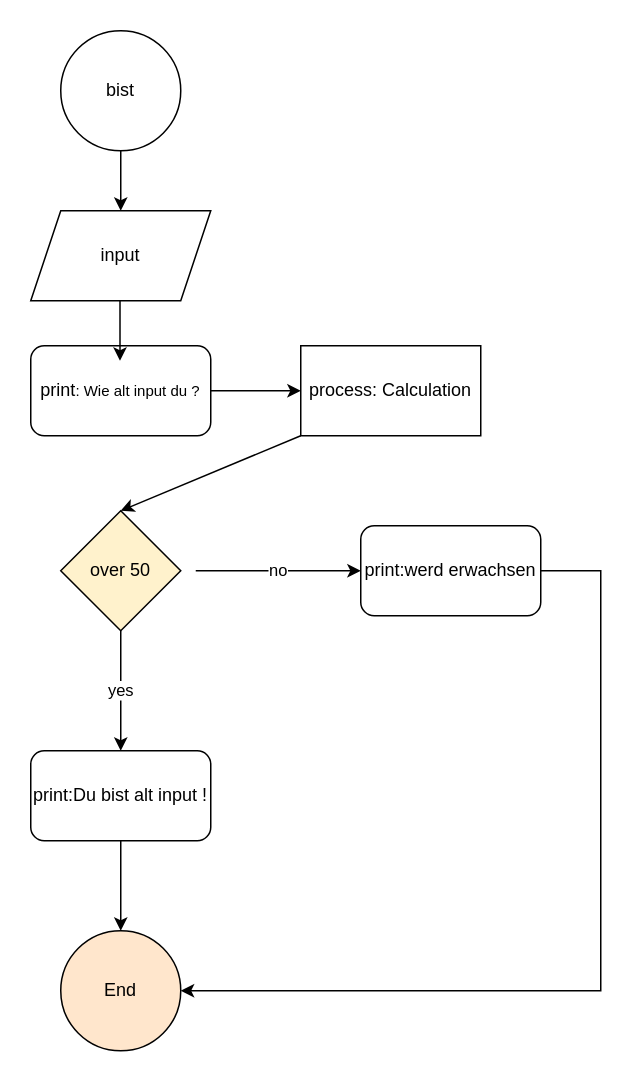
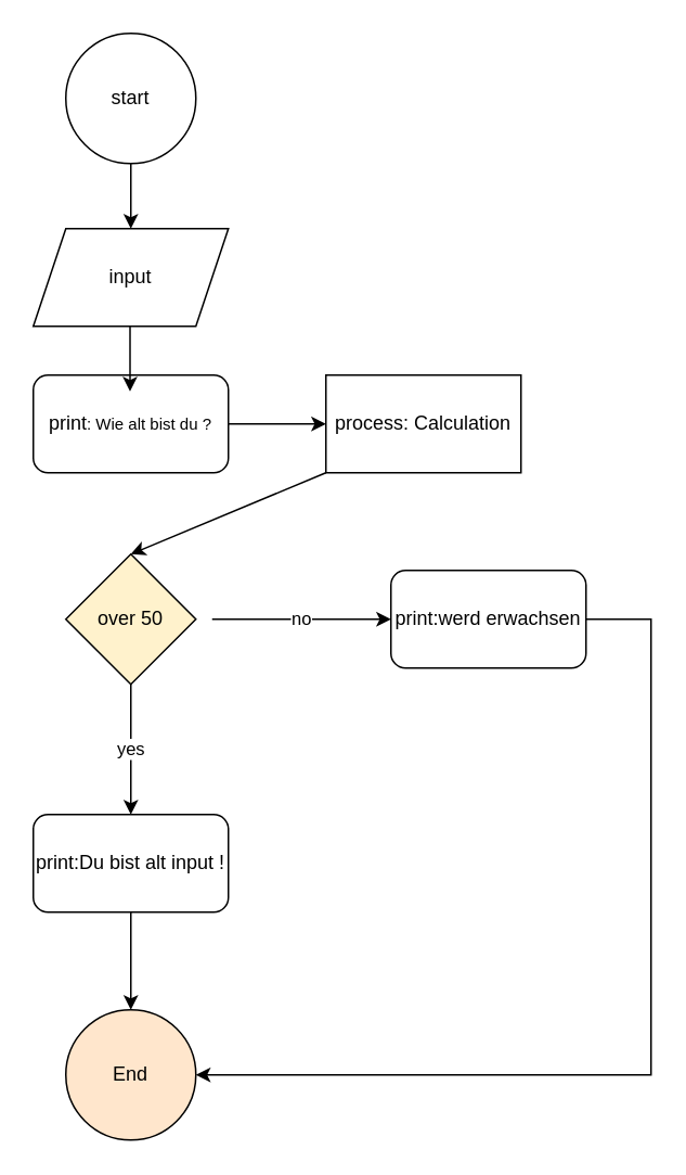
- <mxCell id="2" value="bist" style="ellipse;whiteSpace=wrap;html=1;aspect=fixed;" vertex="1" parent="1"><mxGeometry x="40" y="20" width="80" height="80" as="geometry" /></mxCell>
+ <mxCell id="2" value="start" style="ellipse;whiteSpace=wrap;html=1;aspect=fixed;" vertex="1" parent="1"><mxGeometry x="40" y="20" width="80" height="80" as="geometry" /></mxCell>
- <mxCell id="5" value="print&lt;span style=&quot;font-size: 10px;&quot;&gt;: Wie alt input du ?&lt;/span&gt;" style="rounded=1;whiteSpace=wrap;html=1;" vertex="1" parent="1"><mxGeometry x="20" y="230" width="120" height="60" as="geometry" /></mxCell>
+ <mxCell id="5" value="print&lt;span style=&quot;font-size: 10px;&quot;&gt;: Wie alt bist du ?&lt;/span&gt;" style="rounded=1;whiteSpace=wrap;html=1;" vertex="1" parent="1"><mxGeometry x="20" y="230" width="120" height="60" as="geometry" /></mxCell>
